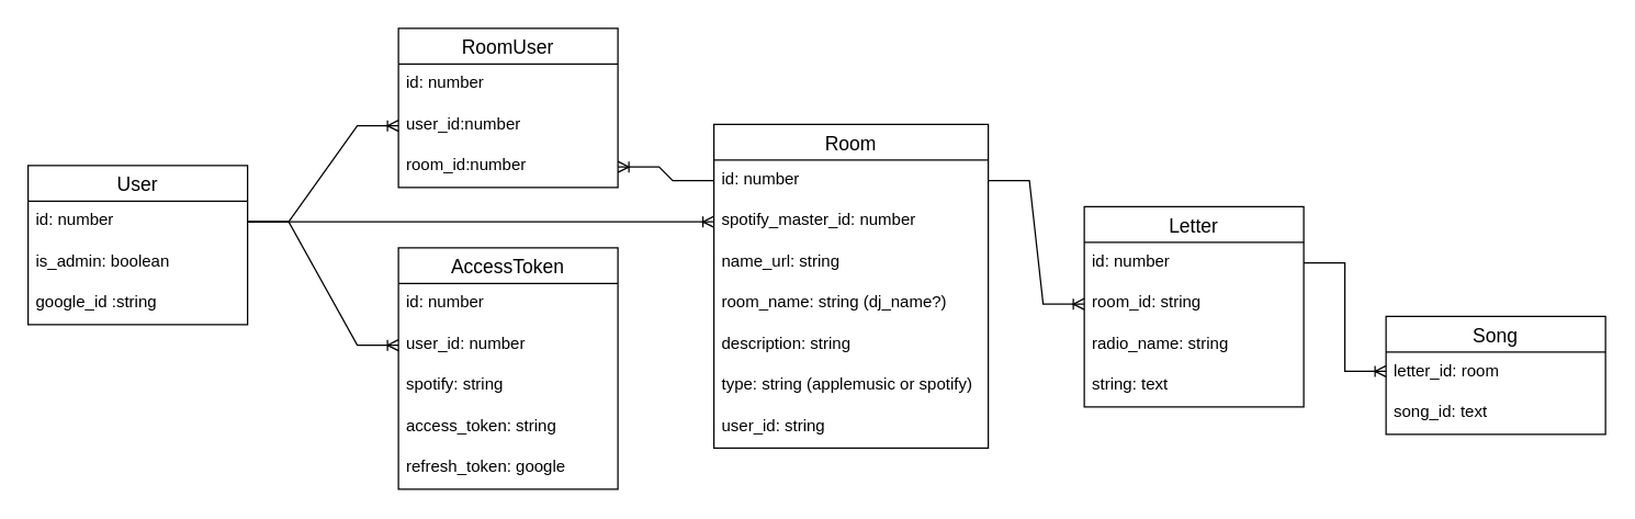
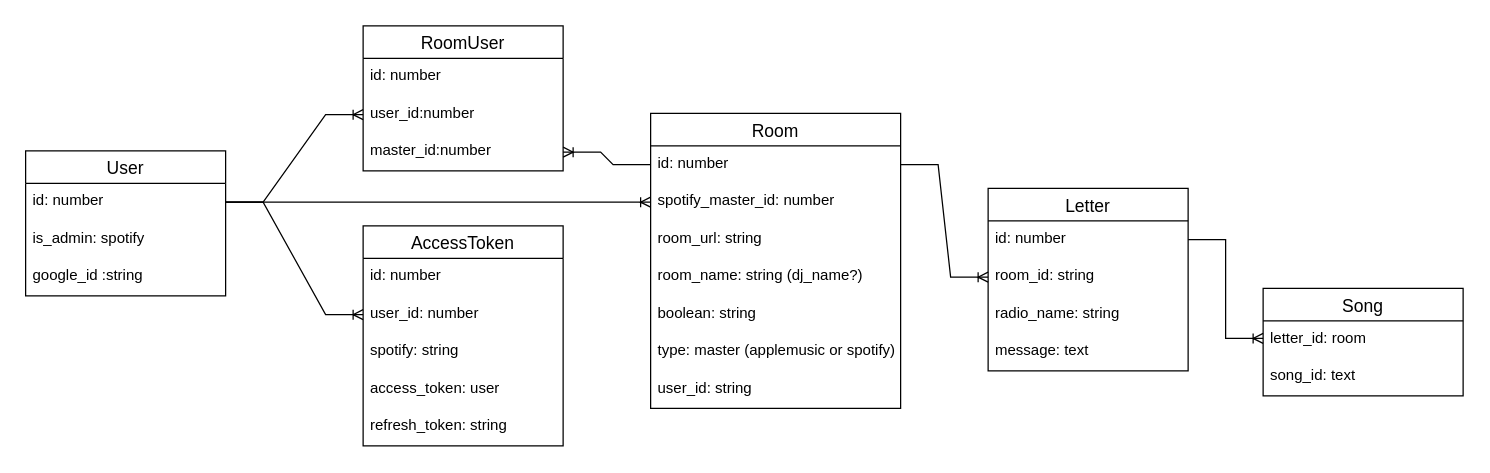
- <mxCell id="27" value="room_id:number" style="text;strokeColor=none;fillColor=none;spacingLeft=4;spacingRight=4;overflow=hidden;rotatable=0;points=[[0,0.5],[1,0.5]];portConstraint=eastwest;fontSize=12;fontFamily=Helvetica;" parent="24" vertex="1"><mxGeometry y="86" width="160" height="30" as="geometry" /></mxCell>
+ <mxCell id="27" value="master_id:number" style="text;strokeColor=none;fillColor=none;spacingLeft=4;spacingRight=4;overflow=hidden;rotatable=0;points=[[0,0.5],[1,0.5]];portConstraint=eastwest;fontSize=12;fontFamily=Helvetica;" parent="24" vertex="1"><mxGeometry y="86" width="160" height="30" as="geometry" /></mxCell>
- <mxCell id="4" value="is_admin: boolean" style="text;strokeColor=none;fillColor=none;spacingLeft=4;spacingRight=4;overflow=hidden;rotatable=0;points=[[0,0.5],[1,0.5]];portConstraint=eastwest;fontSize=12;fontFamily=Helvetica;" parent="2" vertex="1"><mxGeometry y="56" width="160" height="30" as="geometry" /></mxCell>
+ <mxCell id="4" value="is_admin: spotify" style="text;strokeColor=none;fillColor=none;spacingLeft=4;spacingRight=4;overflow=hidden;rotatable=0;points=[[0,0.5],[1,0.5]];portConstraint=eastwest;fontSize=12;fontFamily=Helvetica;" parent="2" vertex="1"><mxGeometry y="56" width="160" height="30" as="geometry" /></mxCell>
- <mxCell id="9" value="name_url: string" style="text;strokeColor=none;fillColor=none;spacingLeft=4;spacingRight=4;overflow=hidden;rotatable=0;points=[[0,0.5],[1,0.5]];portConstraint=eastwest;fontSize=12;fontFamily=Helvetica;" parent="6" vertex="1"><mxGeometry y="86" width="200" height="30" as="geometry" /></mxCell>
+ <mxCell id="9" value="room_url: string" style="text;strokeColor=none;fillColor=none;spacingLeft=4;spacingRight=4;overflow=hidden;rotatable=0;points=[[0,0.5],[1,0.5]];portConstraint=eastwest;fontSize=12;fontFamily=Helvetica;" parent="6" vertex="1"><mxGeometry y="86" width="200" height="30" as="geometry" /></mxCell>
- <mxCell id="11" value="description: string" style="text;strokeColor=none;fillColor=none;spacingLeft=4;spacingRight=4;overflow=hidden;rotatable=0;points=[[0,0.5],[1,0.5]];portConstraint=eastwest;fontSize=12;fontFamily=Helvetica;" parent="6" vertex="1"><mxGeometry y="146" width="200" height="30" as="geometry" /></mxCell>
+ <mxCell id="11" value="boolean: string" style="text;strokeColor=none;fillColor=none;spacingLeft=4;spacingRight=4;overflow=hidden;rotatable=0;points=[[0,0.5],[1,0.5]];portConstraint=eastwest;fontSize=12;fontFamily=Helvetica;" parent="6" vertex="1"><mxGeometry y="146" width="200" height="30" as="geometry" /></mxCell>
- <mxCell id="12" value="type: string (applemusic or spotify)" style="text;strokeColor=none;fillColor=none;spacingLeft=4;spacingRight=4;overflow=hidden;rotatable=0;points=[[0,0.5],[1,0.5]];portConstraint=eastwest;fontSize=12;fontFamily=Helvetica;" parent="6" vertex="1"><mxGeometry y="176" width="200" height="30" as="geometry" /></mxCell>
+ <mxCell id="12" value="type: master (applemusic or spotify)" style="text;strokeColor=none;fillColor=none;spacingLeft=4;spacingRight=4;overflow=hidden;rotatable=0;points=[[0,0.5],[1,0.5]];portConstraint=eastwest;fontSize=12;fontFamily=Helvetica;" parent="6" vertex="1"><mxGeometry y="176" width="200" height="30" as="geometry" /></mxCell>
- <mxCell id="18" value="string: text" style="text;strokeColor=none;fillColor=none;spacingLeft=4;spacingRight=4;overflow=hidden;rotatable=0;points=[[0,0.5],[1,0.5]];portConstraint=eastwest;fontSize=12;fontFamily=Helvetica;" parent="14" vertex="1"><mxGeometry y="116" width="160" height="30" as="geometry" /></mxCell>
+ <mxCell id="18" value="message: text" style="text;strokeColor=none;fillColor=none;spacingLeft=4;spacingRight=4;overflow=hidden;rotatable=0;points=[[0,0.5],[1,0.5]];portConstraint=eastwest;fontSize=12;fontFamily=Helvetica;" parent="14" vertex="1"><mxGeometry y="116" width="160" height="30" as="geometry" /></mxCell>
- <mxCell id="32" value="access_token: string" style="text;strokeColor=none;fillColor=none;spacingLeft=4;spacingRight=4;overflow=hidden;rotatable=0;points=[[0,0.5],[1,0.5]];portConstraint=eastwest;fontSize=12;fontFamily=Helvetica;" parent="28" vertex="1"><mxGeometry y="116" width="160" height="30" as="geometry" /></mxCell>
+ <mxCell id="32" value="access_token: user" style="text;strokeColor=none;fillColor=none;spacingLeft=4;spacingRight=4;overflow=hidden;rotatable=0;points=[[0,0.5],[1,0.5]];portConstraint=eastwest;fontSize=12;fontFamily=Helvetica;" parent="28" vertex="1"><mxGeometry y="116" width="160" height="30" as="geometry" /></mxCell>
- <mxCell id="33" value="refresh_token: google" style="text;strokeColor=none;fillColor=none;spacingLeft=4;spacingRight=4;overflow=hidden;rotatable=0;points=[[0,0.5],[1,0.5]];portConstraint=eastwest;fontSize=12;fontFamily=Helvetica;" parent="28" vertex="1"><mxGeometry y="146" width="160" height="30" as="geometry" /></mxCell>
+ <mxCell id="33" value="refresh_token: string" style="text;strokeColor=none;fillColor=none;spacingLeft=4;spacingRight=4;overflow=hidden;rotatable=0;points=[[0,0.5],[1,0.5]];portConstraint=eastwest;fontSize=12;fontFamily=Helvetica;" parent="28" vertex="1"><mxGeometry y="146" width="160" height="30" as="geometry" /></mxCell>
